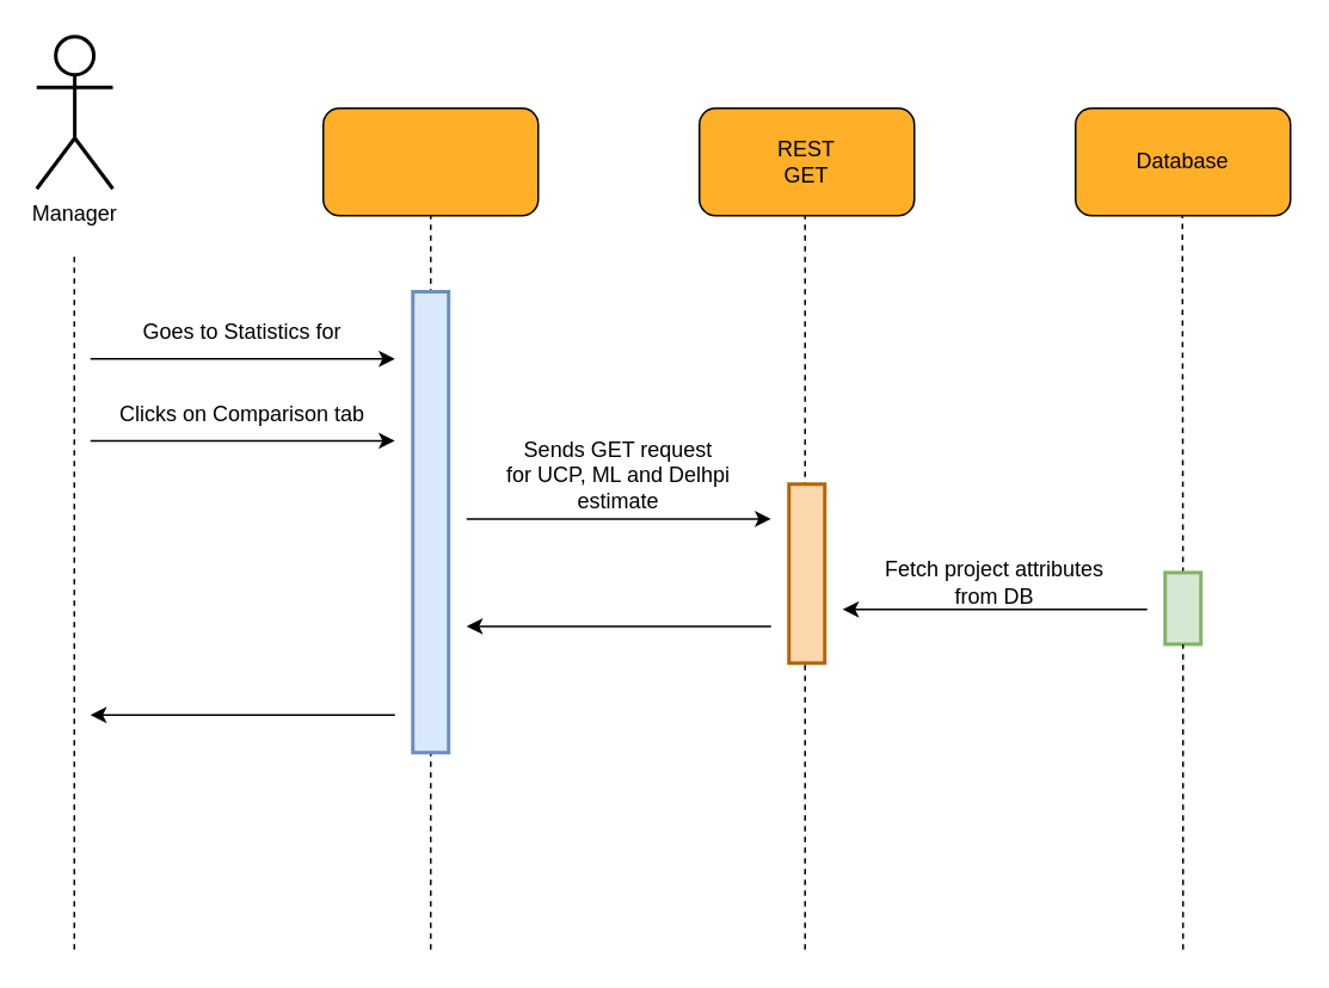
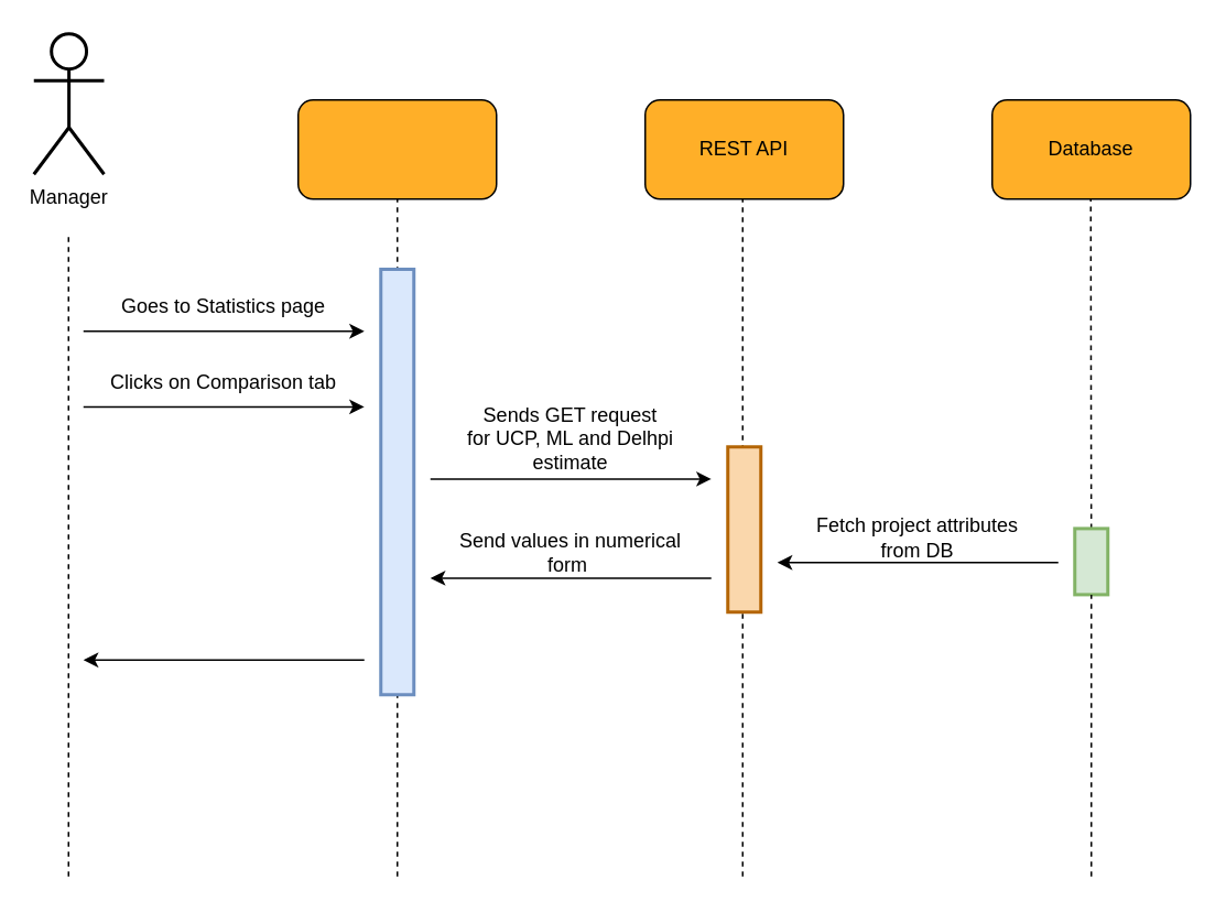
- <mxCell id="7" value="&lt;font style=&quot;font-size: 12px;&quot;&gt;REST GET&lt;/font&gt;" style="text;html=1;strokeColor=none;fillColor=none;align=center;verticalAlign=middle;whiteSpace=wrap;rounded=0;fontSize=12;" vertex="1" parent="5"><mxGeometry x="30" y="15" width="60" height="30" as="geometry" /></mxCell>
+ <mxCell id="7" value="&lt;font style=&quot;font-size: 12px;&quot;&gt;REST API&lt;/font&gt;" style="text;html=1;strokeColor=none;fillColor=none;align=center;verticalAlign=middle;whiteSpace=wrap;rounded=0;fontSize=12;" vertex="1" parent="5"><mxGeometry x="30" y="15" width="60" height="30" as="geometry" /></mxCell>
- <mxCell id="20" value="Goes to Statistics for" style="text;html=1;strokeColor=none;fillColor=none;align=center;verticalAlign=middle;whiteSpace=wrap;rounded=0;" vertex="1" parent="1"><mxGeometry x="60" y="170" width="150" height="30" as="geometry" /></mxCell>
+ <mxCell id="20" value="Goes to Statistics page" style="text;html=1;strokeColor=none;fillColor=none;align=center;verticalAlign=middle;whiteSpace=wrap;rounded=0;" vertex="1" parent="1"><mxGeometry x="60" y="170" width="150" height="30" as="geometry" /></mxCell>
+ <mxCell id="29" value="Send values in numerical form&amp;nbsp;" style="text;html=1;strokeColor=none;fillColor=none;align=center;verticalAlign=middle;whiteSpace=wrap;rounded=0;" vertex="1" parent="27"><mxGeometry x="10" width="150" height="30" as="geometry" /></mxCell>
